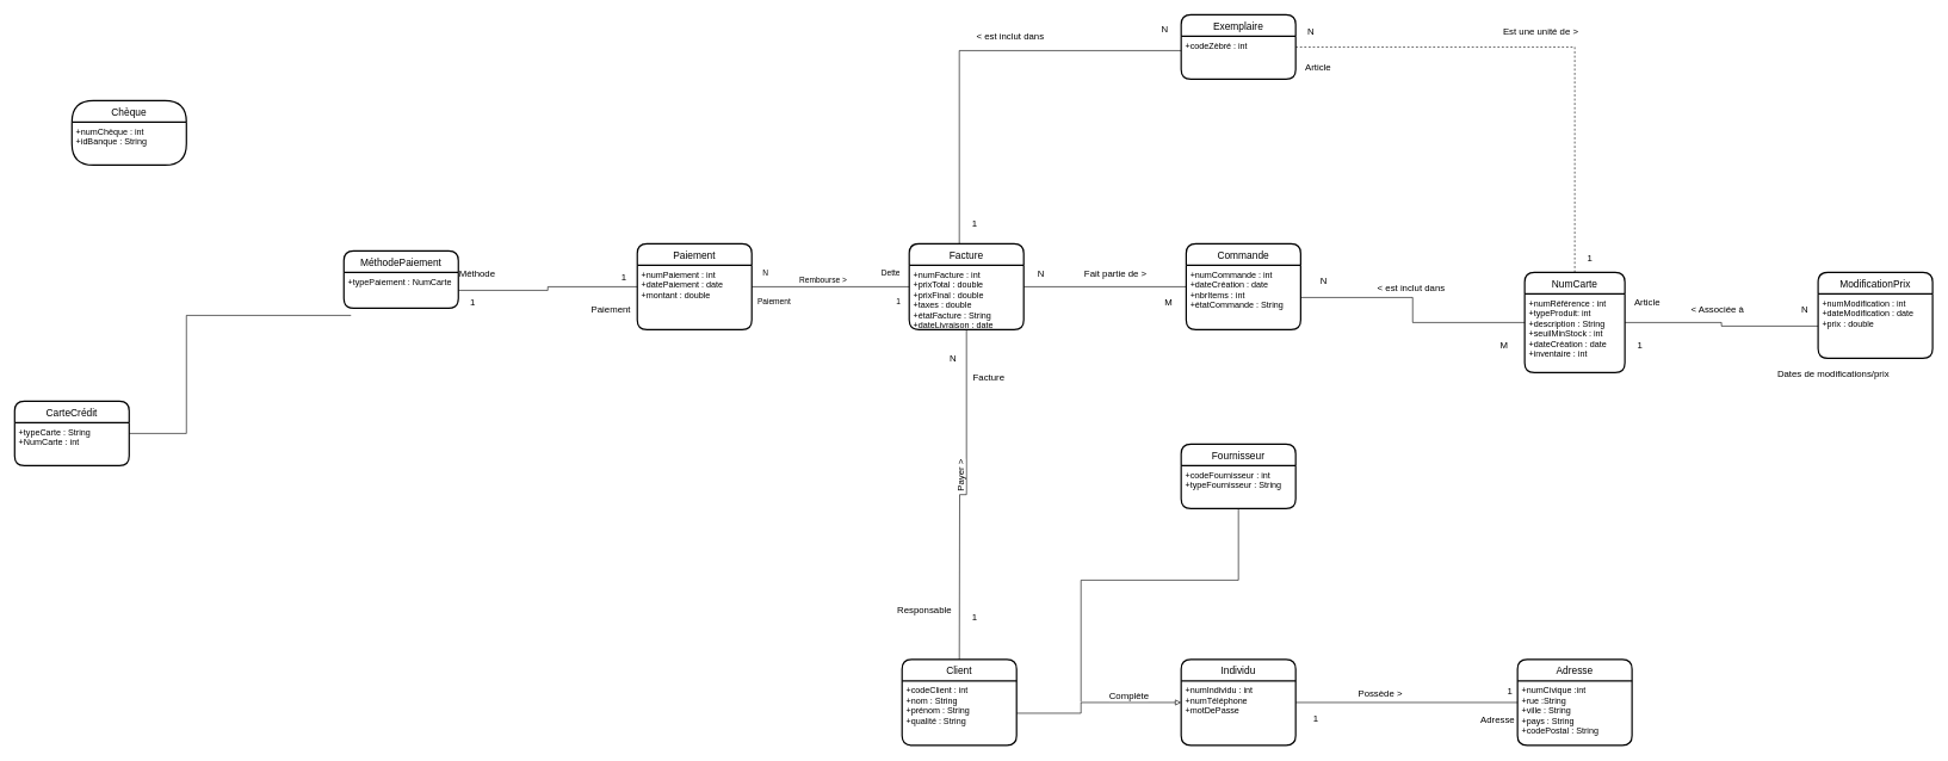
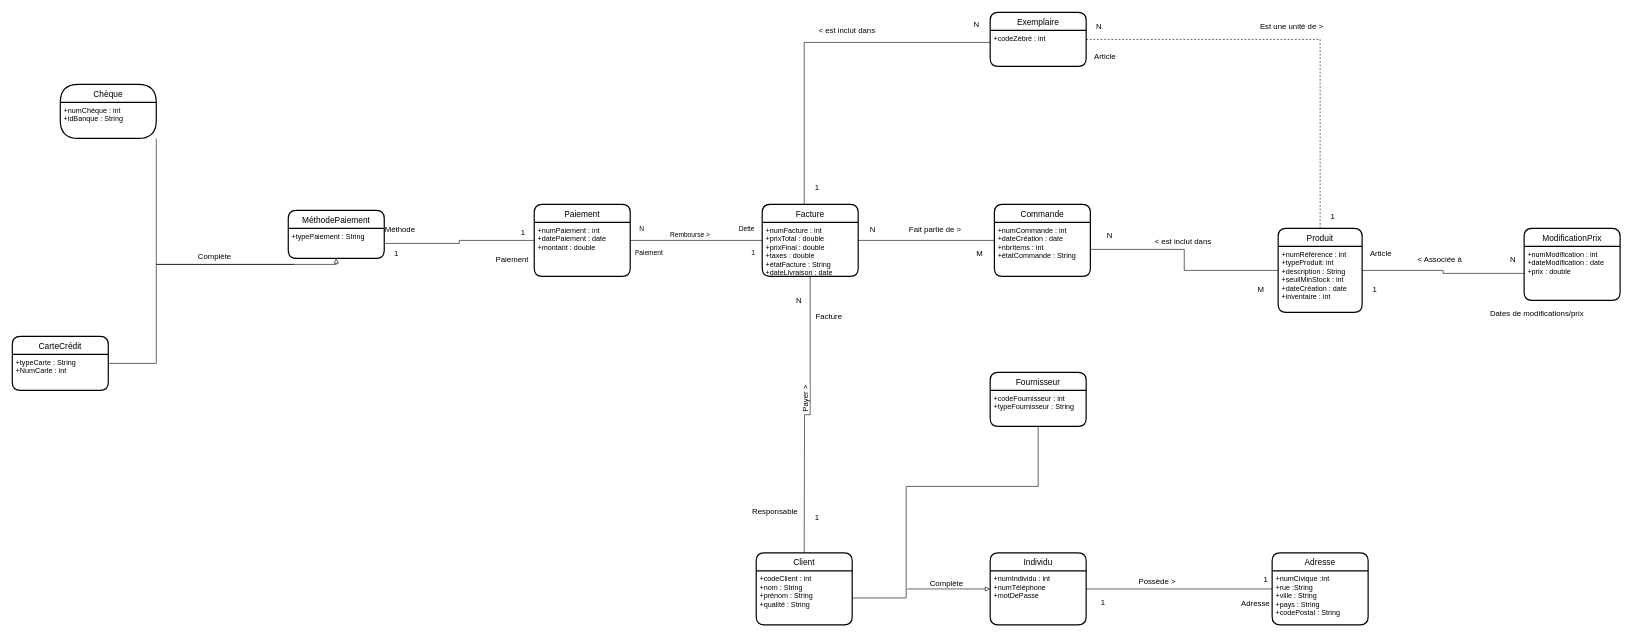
+ <mxCell id="33" style="edgeStyle=orthogonalEdgeStyle;rounded=0;orthogonalLoop=1;jettySize=auto;html=1;endArrow=block;endFill=0;fontSize=13;" parent="1" source="76" target="73" edge="1"><mxGeometry relative="1" as="geometry"><Array as="points"><mxPoint x="260" y="440" /></Array></mxGeometry></mxCell>
+ <mxCell id="34" value="Complète" style="edgeLabel;html=1;align=center;verticalAlign=middle;resizable=0;points=[];fontSize=13;" parent="33" vertex="1" connectable="0"><mxGeometry x="0.176" y="1" relative="1" as="geometry"><mxPoint y="-14" as="offset" /></mxGeometry></mxCell>
- <mxCell id="74" value="+typePaiement : NumCarte&#10;" style="align=left;strokeColor=none;fillColor=none;spacingLeft=4;fontSize=12;verticalAlign=top;resizable=0;rotatable=0;part=1;" parent="73" vertex="1"><mxGeometry y="30" width="160" height="50" as="geometry" /></mxCell>
+ <mxCell id="74" value="+typePaiement : String&#10;" style="align=left;strokeColor=none;fillColor=none;spacingLeft=4;fontSize=12;verticalAlign=top;resizable=0;rotatable=0;part=1;" parent="73" vertex="1"><mxGeometry y="30" width="160" height="50" as="geometry" /></mxCell>
- <mxCell id="2" value="NumCarte" style="swimlane;childLayout=stackLayout;horizontal=1;startSize=30;horizontalStack=0;rounded=1;fontSize=14;fontStyle=0;strokeWidth=2;resizeParent=0;resizeLast=1;shadow=0;dashed=0;align=center;" parent="1" vertex="1"><mxGeometry x="2130" y="380" width="140" height="140" as="geometry" /></mxCell>
+ <mxCell id="2" value="Produit" style="swimlane;childLayout=stackLayout;horizontal=1;startSize=30;horizontalStack=0;rounded=1;fontSize=14;fontStyle=0;strokeWidth=2;resizeParent=0;resizeLast=1;shadow=0;dashed=0;align=center;" parent="1" vertex="1"><mxGeometry x="2130" y="380" width="140" height="140" as="geometry" /></mxCell>
